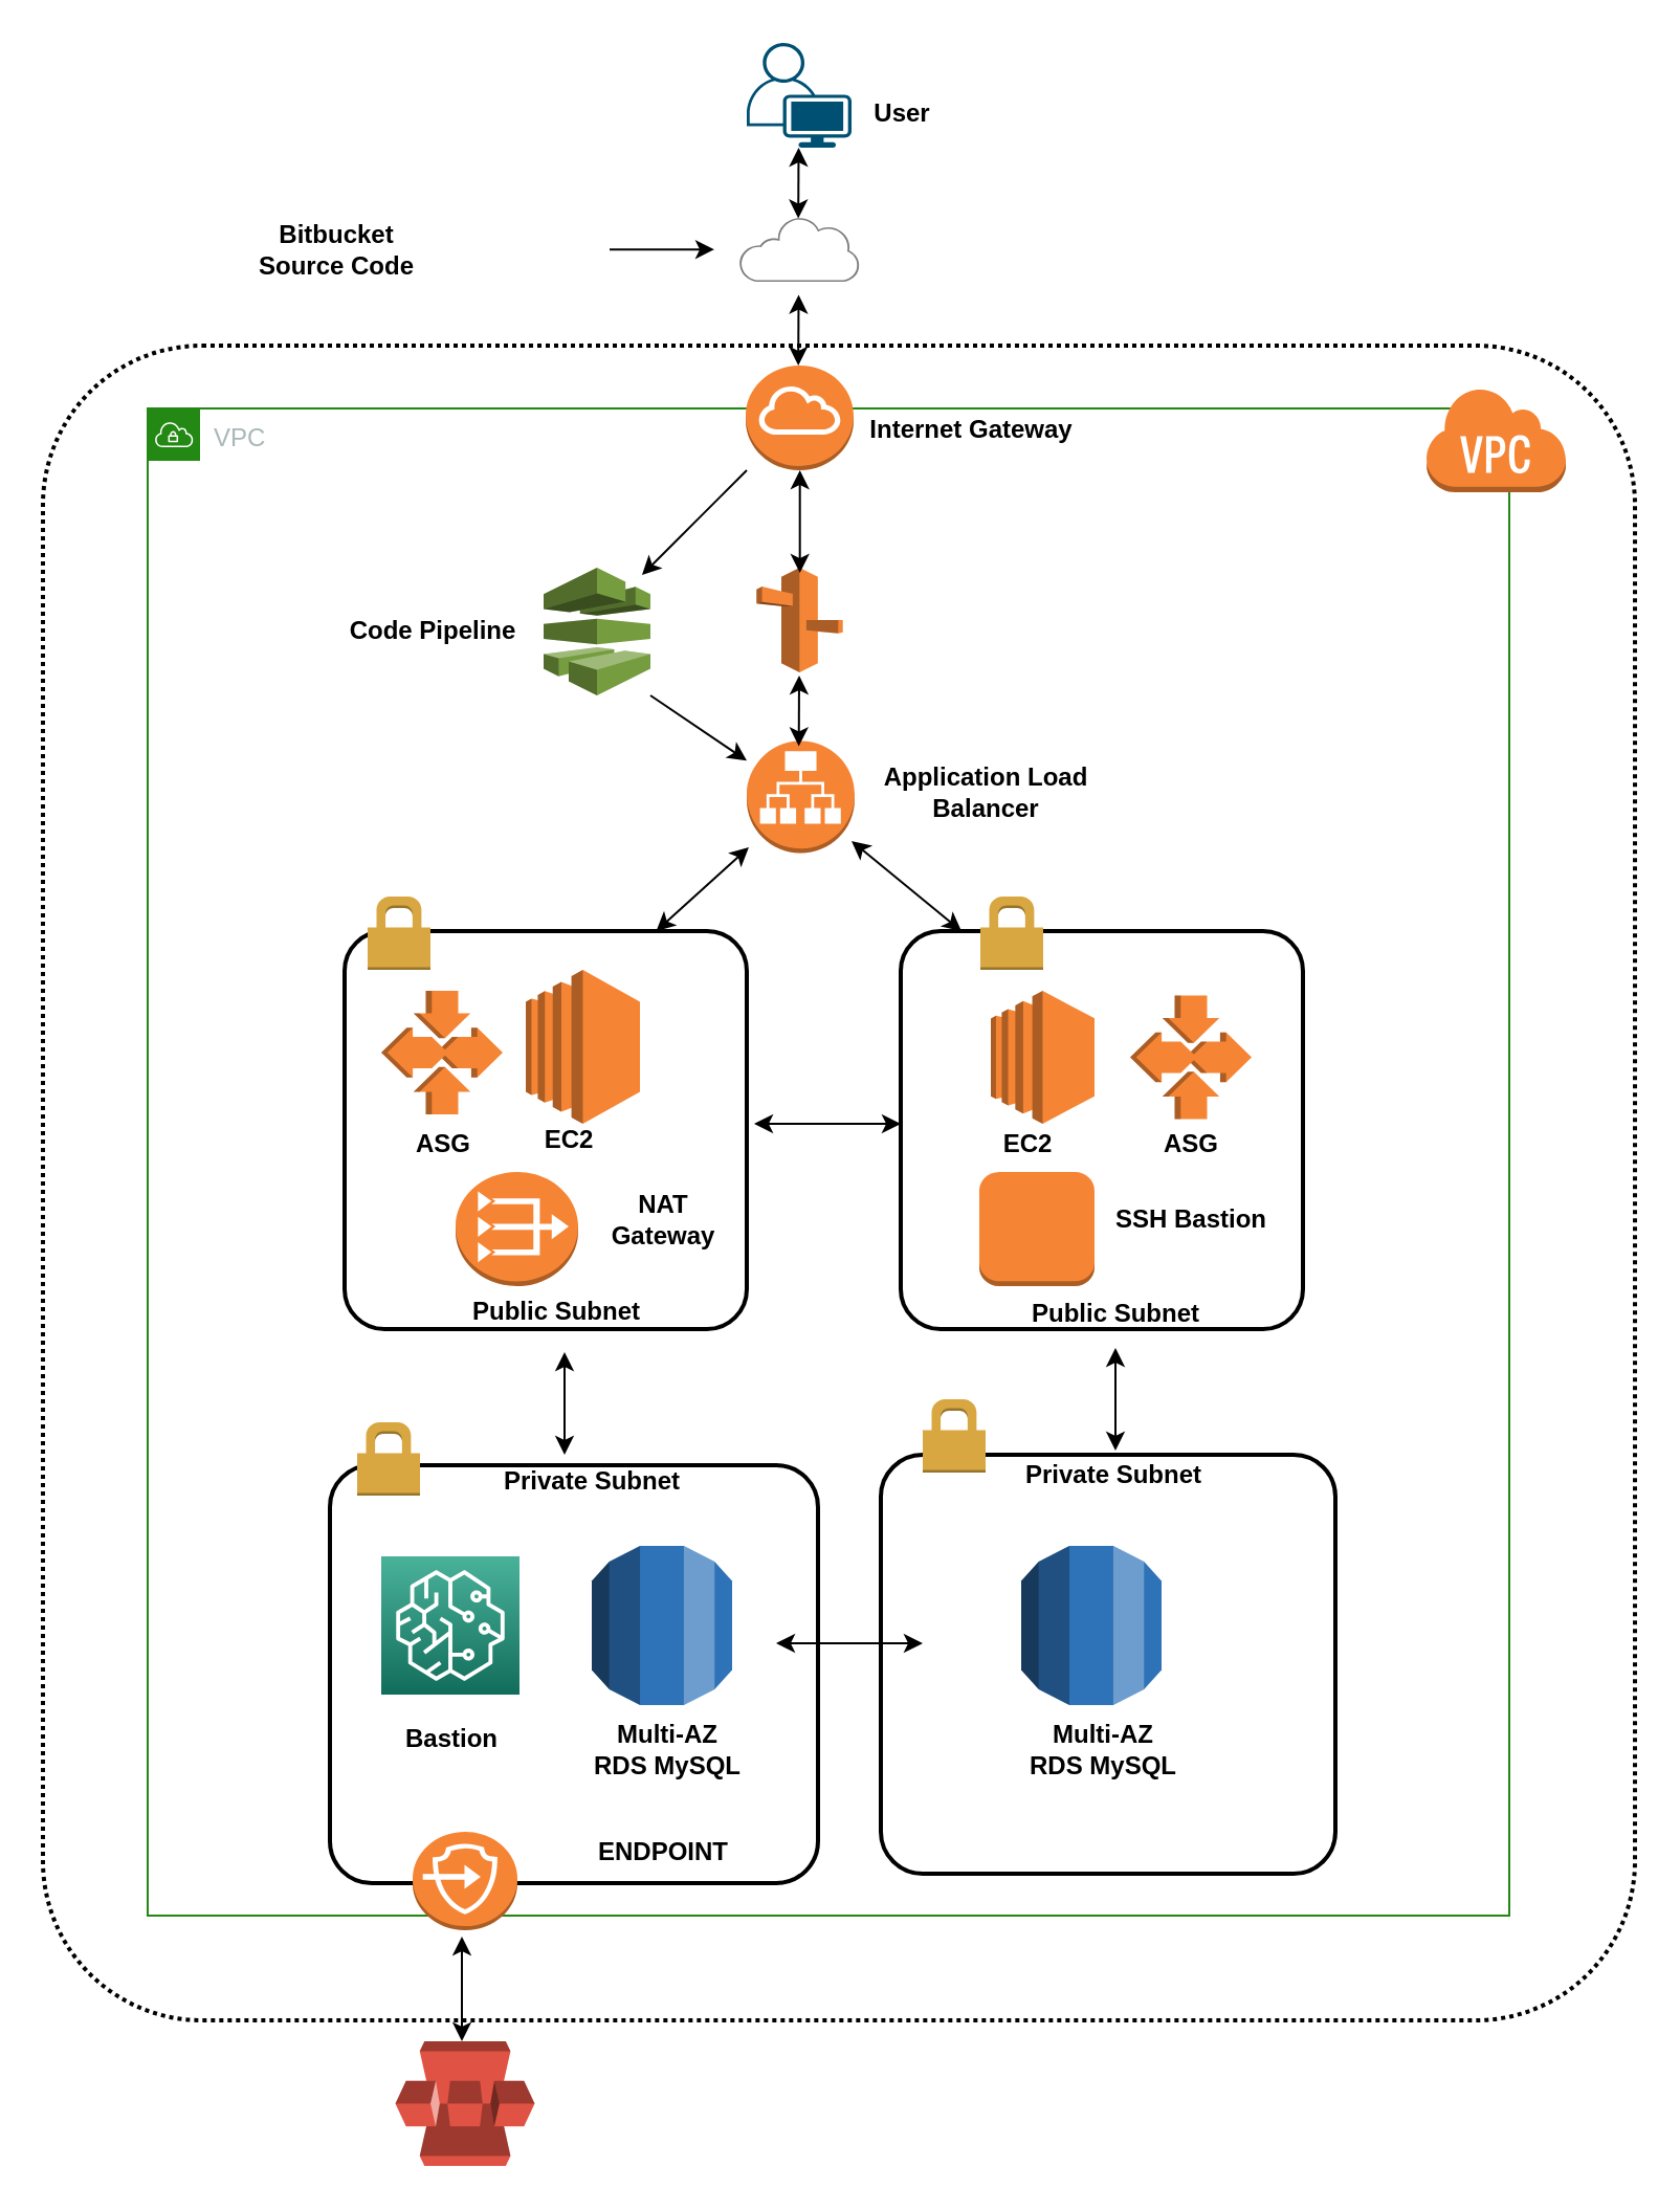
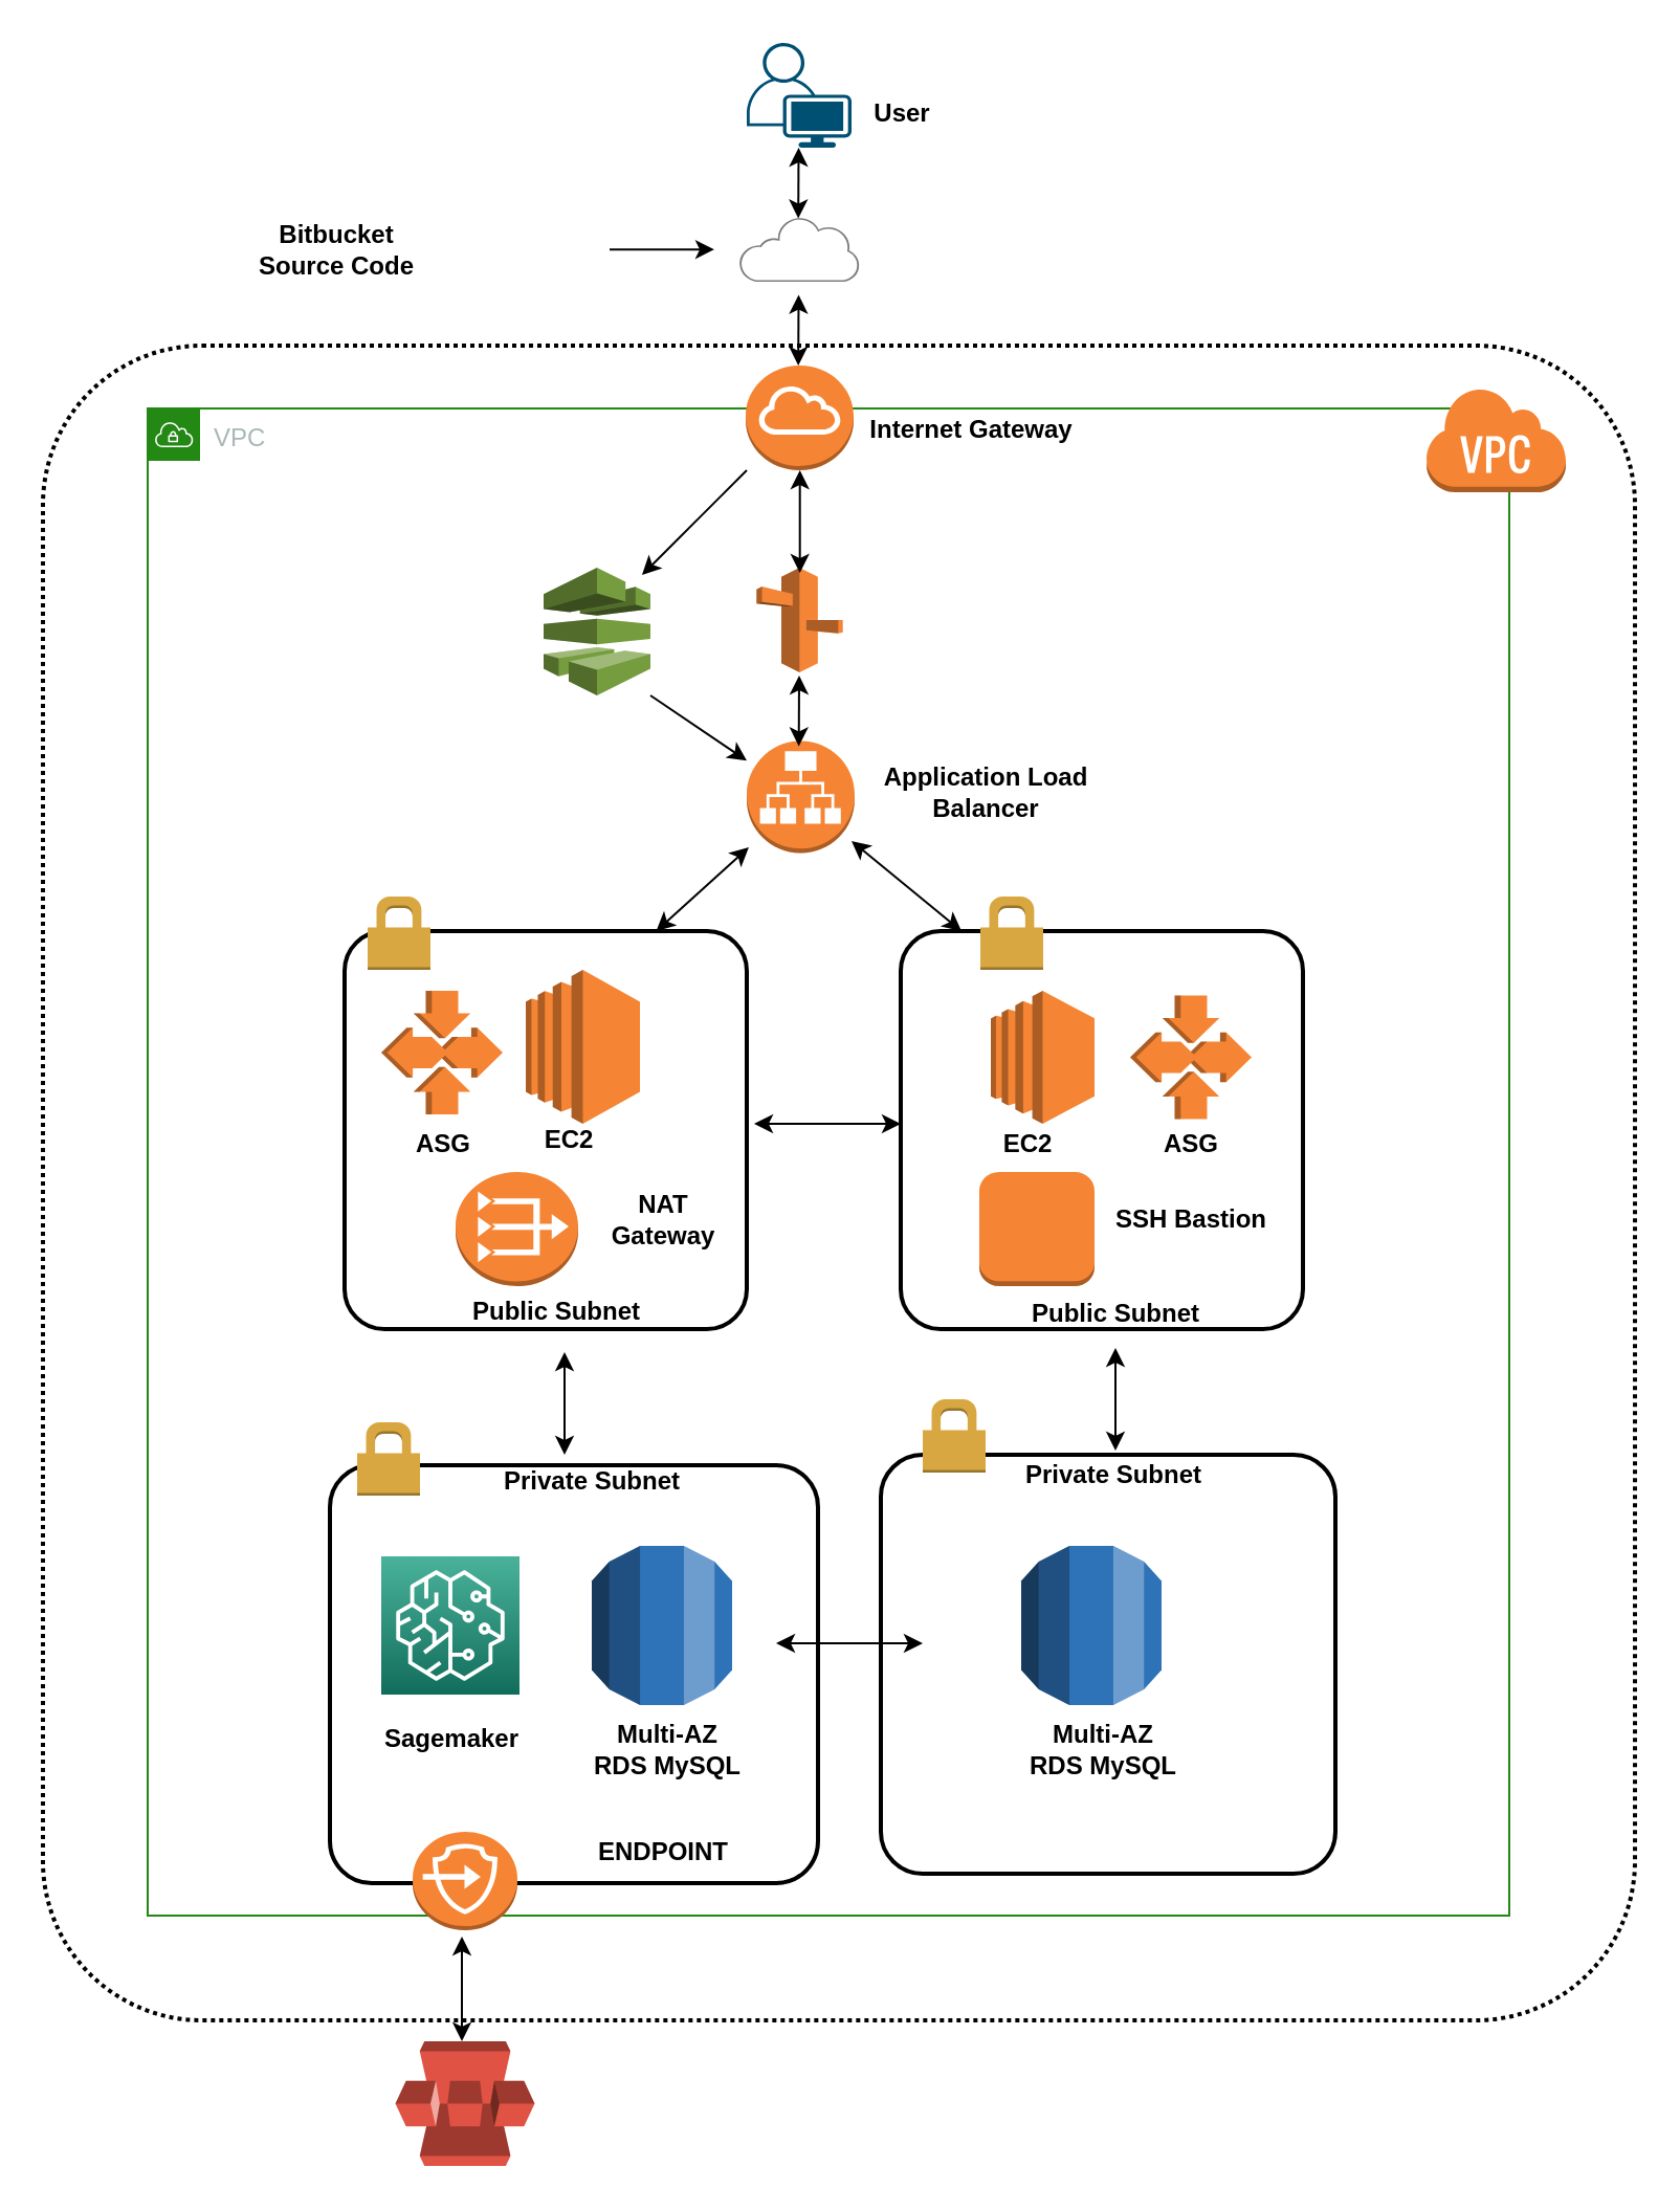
- <mxCell id="45" value="&lt;b&gt;Code Pipeline&lt;/b&gt;" style="text;html=1;resizable=0;autosize=1;align=center;verticalAlign=middle;points=[];fillColor=none;strokeColor=none;rounded=0;shadow=0;" parent="1" vertex="1"><mxGeometry x="160.5" y="291" width="90" height="20" as="geometry" /></mxCell>
- <mxCell id="47" value="&lt;b&gt;Bastion&lt;/b&gt;" style="text;html=1;resizable=0;autosize=1;align=center;verticalAlign=middle;points=[];fillColor=none;strokeColor=none;rounded=0;shadow=0;" parent="1" vertex="1"><mxGeometry x="174.5" y="820" width="80" height="20" as="geometry" /></mxCell>
+ <mxCell id="47" value="&lt;b&gt;Sagemaker&lt;/b&gt;" style="text;html=1;resizable=0;autosize=1;align=center;verticalAlign=middle;points=[];fillColor=none;strokeColor=none;rounded=0;shadow=0;" parent="1" vertex="1"><mxGeometry x="174.5" y="820" width="80" height="20" as="geometry" /></mxCell>
